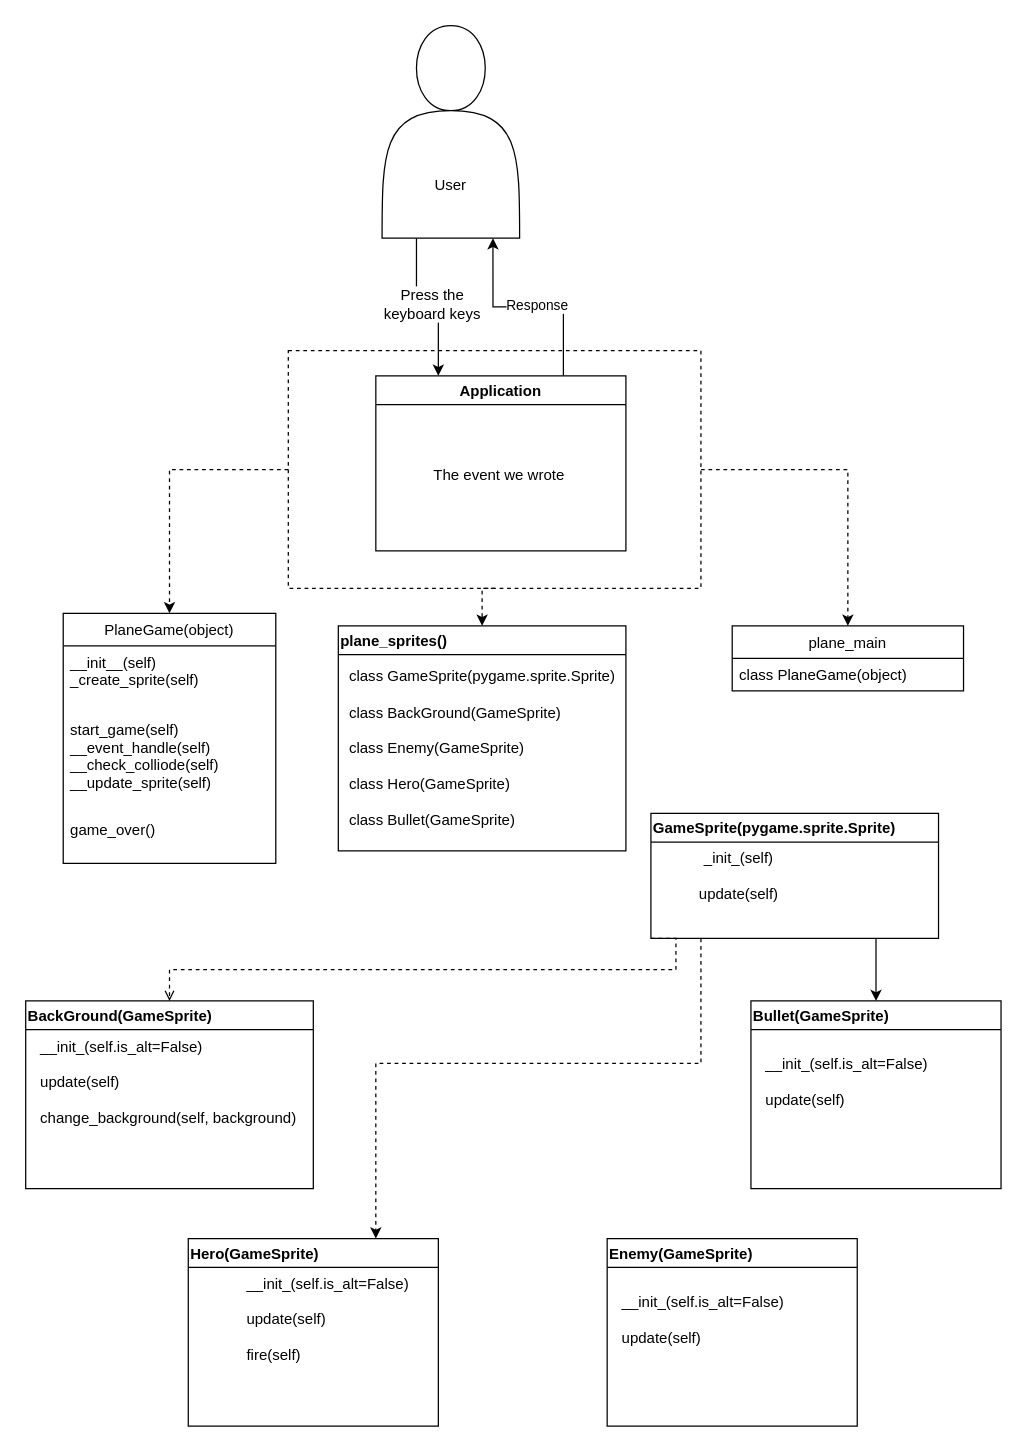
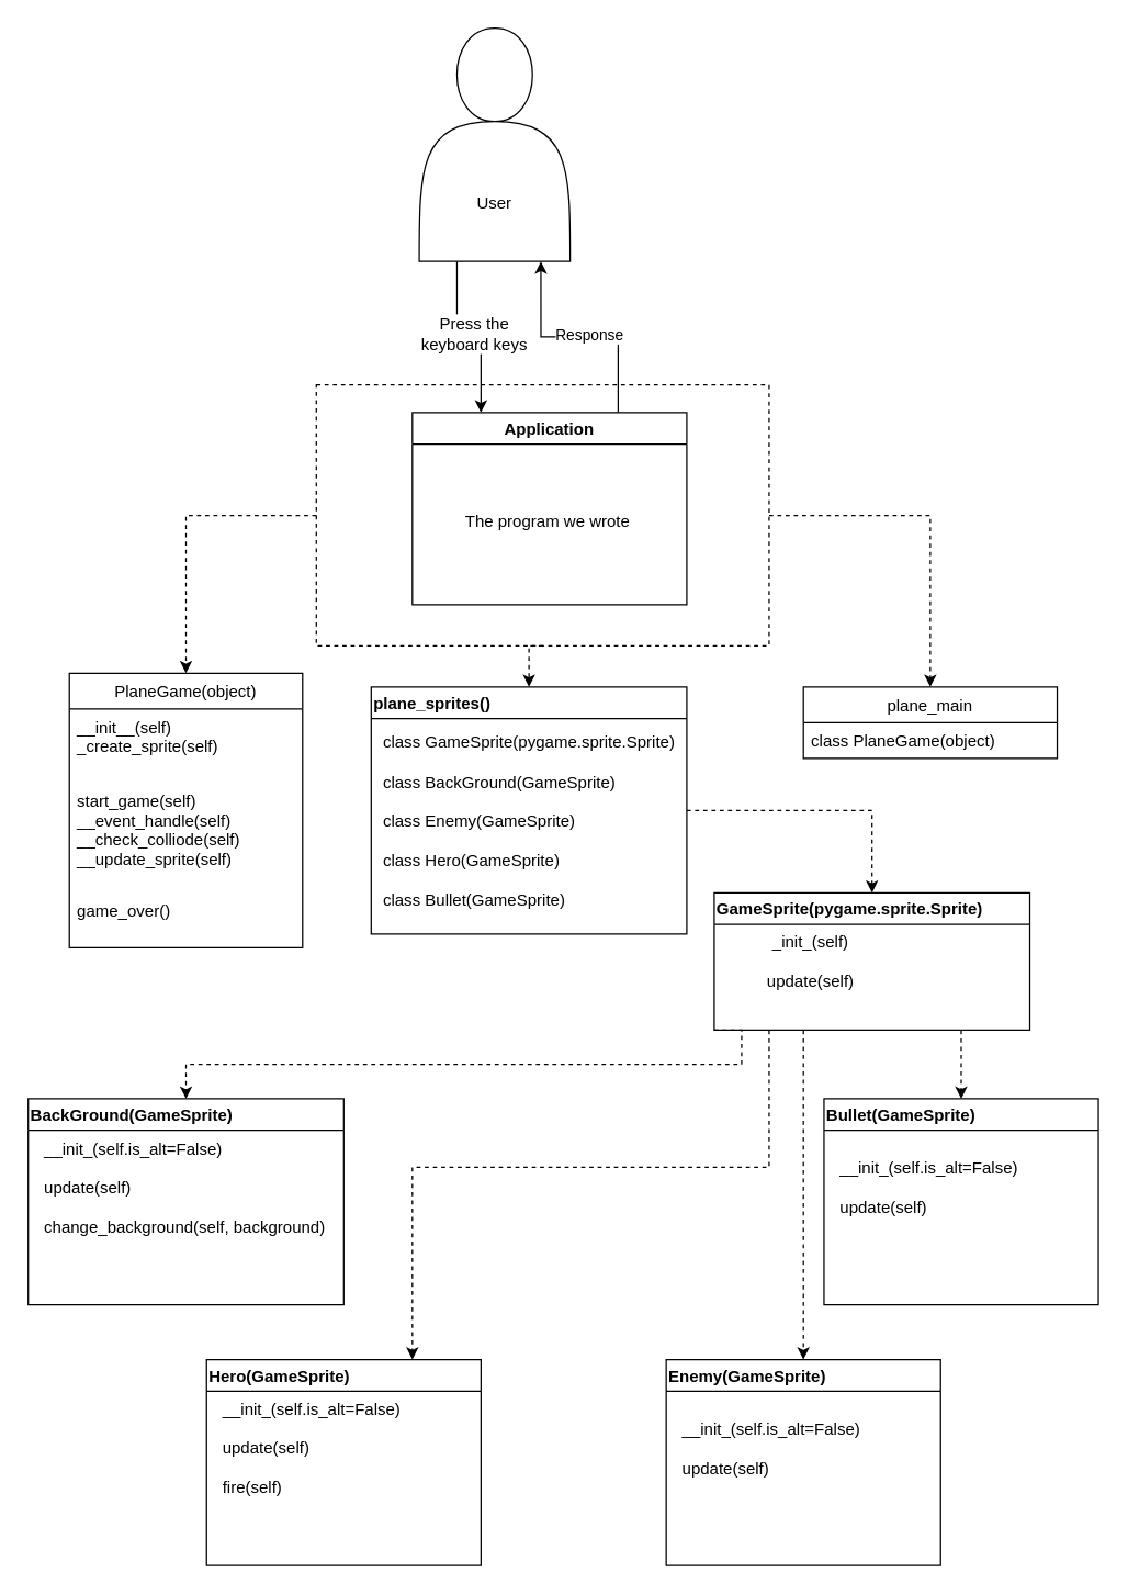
- <mxCell id="8" value="The event we wrote&amp;nbsp;" style="text;html=1;align=center;verticalAlign=middle;resizable=0;points=[];autosize=1;strokeColor=none;" parent="7" vertex="1"><mxGeometry x="30" y="70" width="140" height="20" as="geometry" /></mxCell>
+ <mxCell id="8" value="The program we wrote&amp;nbsp;" style="text;html=1;align=center;verticalAlign=middle;resizable=0;points=[];autosize=1;strokeColor=none;" parent="7" vertex="1"><mxGeometry x="30" y="70" width="140" height="20" as="geometry" /></mxCell>
+ <mxCell id="15" style="edgeStyle=orthogonalEdgeStyle;rounded=0;orthogonalLoop=1;jettySize=auto;html=1;entryX=0.5;entryY=0;entryDx=0;entryDy=0;dashed=1;" edge="1" parent="1" source="16" target="22"><mxGeometry relative="1" as="geometry" /></mxCell>
- <mxCell id="19" style="edgeStyle=orthogonalEdgeStyle;rounded=0;orthogonalLoop=1;jettySize=auto;html=1;dashed=0;" edge="1" parent="1" source="22" target="28"><mxGeometry relative="1" as="geometry"><Array as="points"><mxPoint x="700" y="760" /><mxPoint x="700" y="760" /></Array></mxGeometry></mxCell>
+ <mxCell id="19" style="edgeStyle=orthogonalEdgeStyle;rounded=0;orthogonalLoop=1;jettySize=auto;html=1;dashed=1;" edge="1" parent="1" source="22" target="28"><mxGeometry relative="1" as="geometry"><Array as="points"><mxPoint x="700" y="760" /><mxPoint x="700" y="760" /></Array></mxGeometry></mxCell>
- <mxCell id="18" style="edgeStyle=orthogonalEdgeStyle;rounded=0;orthogonalLoop=1;jettySize=auto;html=1;exitX=0;exitY=1;exitDx=0;exitDy=0;entryX=0.5;entryY=0;entryDx=0;entryDy=0;dashed=1;endArrow=open;" edge="1" parent="1" source="22" target="24"><mxGeometry relative="1" as="geometry"><Array as="points"><mxPoint x="540" y="750" /><mxPoint x="540" y="775" /><mxPoint x="135" y="775" /></Array></mxGeometry></mxCell>
+ <mxCell id="18" style="edgeStyle=orthogonalEdgeStyle;rounded=0;orthogonalLoop=1;jettySize=auto;html=1;exitX=0;exitY=1;exitDx=0;exitDy=0;entryX=0.5;entryY=0;entryDx=0;entryDy=0;dashed=1;" edge="1" parent="1" source="22" target="24"><mxGeometry relative="1" as="geometry"><Array as="points"><mxPoint x="540" y="750" /><mxPoint x="540" y="775" /><mxPoint x="135" y="775" /></Array></mxGeometry></mxCell>
+ <mxCell id="20" style="edgeStyle=orthogonalEdgeStyle;rounded=0;orthogonalLoop=1;jettySize=auto;html=1;entryX=0.5;entryY=0;entryDx=0;entryDy=0;dashed=1;" edge="1" parent="1" source="22" target="30"><mxGeometry relative="1" as="geometry"><Array as="points"><mxPoint x="585" y="820" /><mxPoint x="585" y="820" /></Array></mxGeometry></mxCell>
- <mxCell id="27" value="&lt;div&gt;__init_(self.is_alt=False)&lt;/div&gt;&lt;div&gt;&lt;br&gt;&lt;/div&gt;&lt;div&gt;update(self)&lt;/div&gt;&lt;div&gt;&lt;br&gt;&lt;/div&gt;&lt;div&gt;fire(self)&lt;br&gt;&lt;/div&gt;" style="text;html=1;align=left;verticalAlign=middle;resizable=0;points=[];autosize=1;strokeColor=none;" parent="26" vertex="1"><mxGeometry x="45" y="25" width="150" height="80" as="geometry" /></mxCell>
+ <mxCell id="27" value="&lt;div&gt;__init_(self.is_alt=False)&lt;/div&gt;&lt;div&gt;&lt;br&gt;&lt;/div&gt;&lt;div&gt;update(self)&lt;/div&gt;&lt;div&gt;&lt;br&gt;&lt;/div&gt;&lt;div&gt;fire(self)&lt;br&gt;&lt;/div&gt;" style="text;html=1;align=left;verticalAlign=middle;resizable=0;points=[];autosize=1;strokeColor=none;" parent="26" vertex="1"><mxGeometry x="10" y="25" width="150" height="80" as="geometry" /></mxCell>
